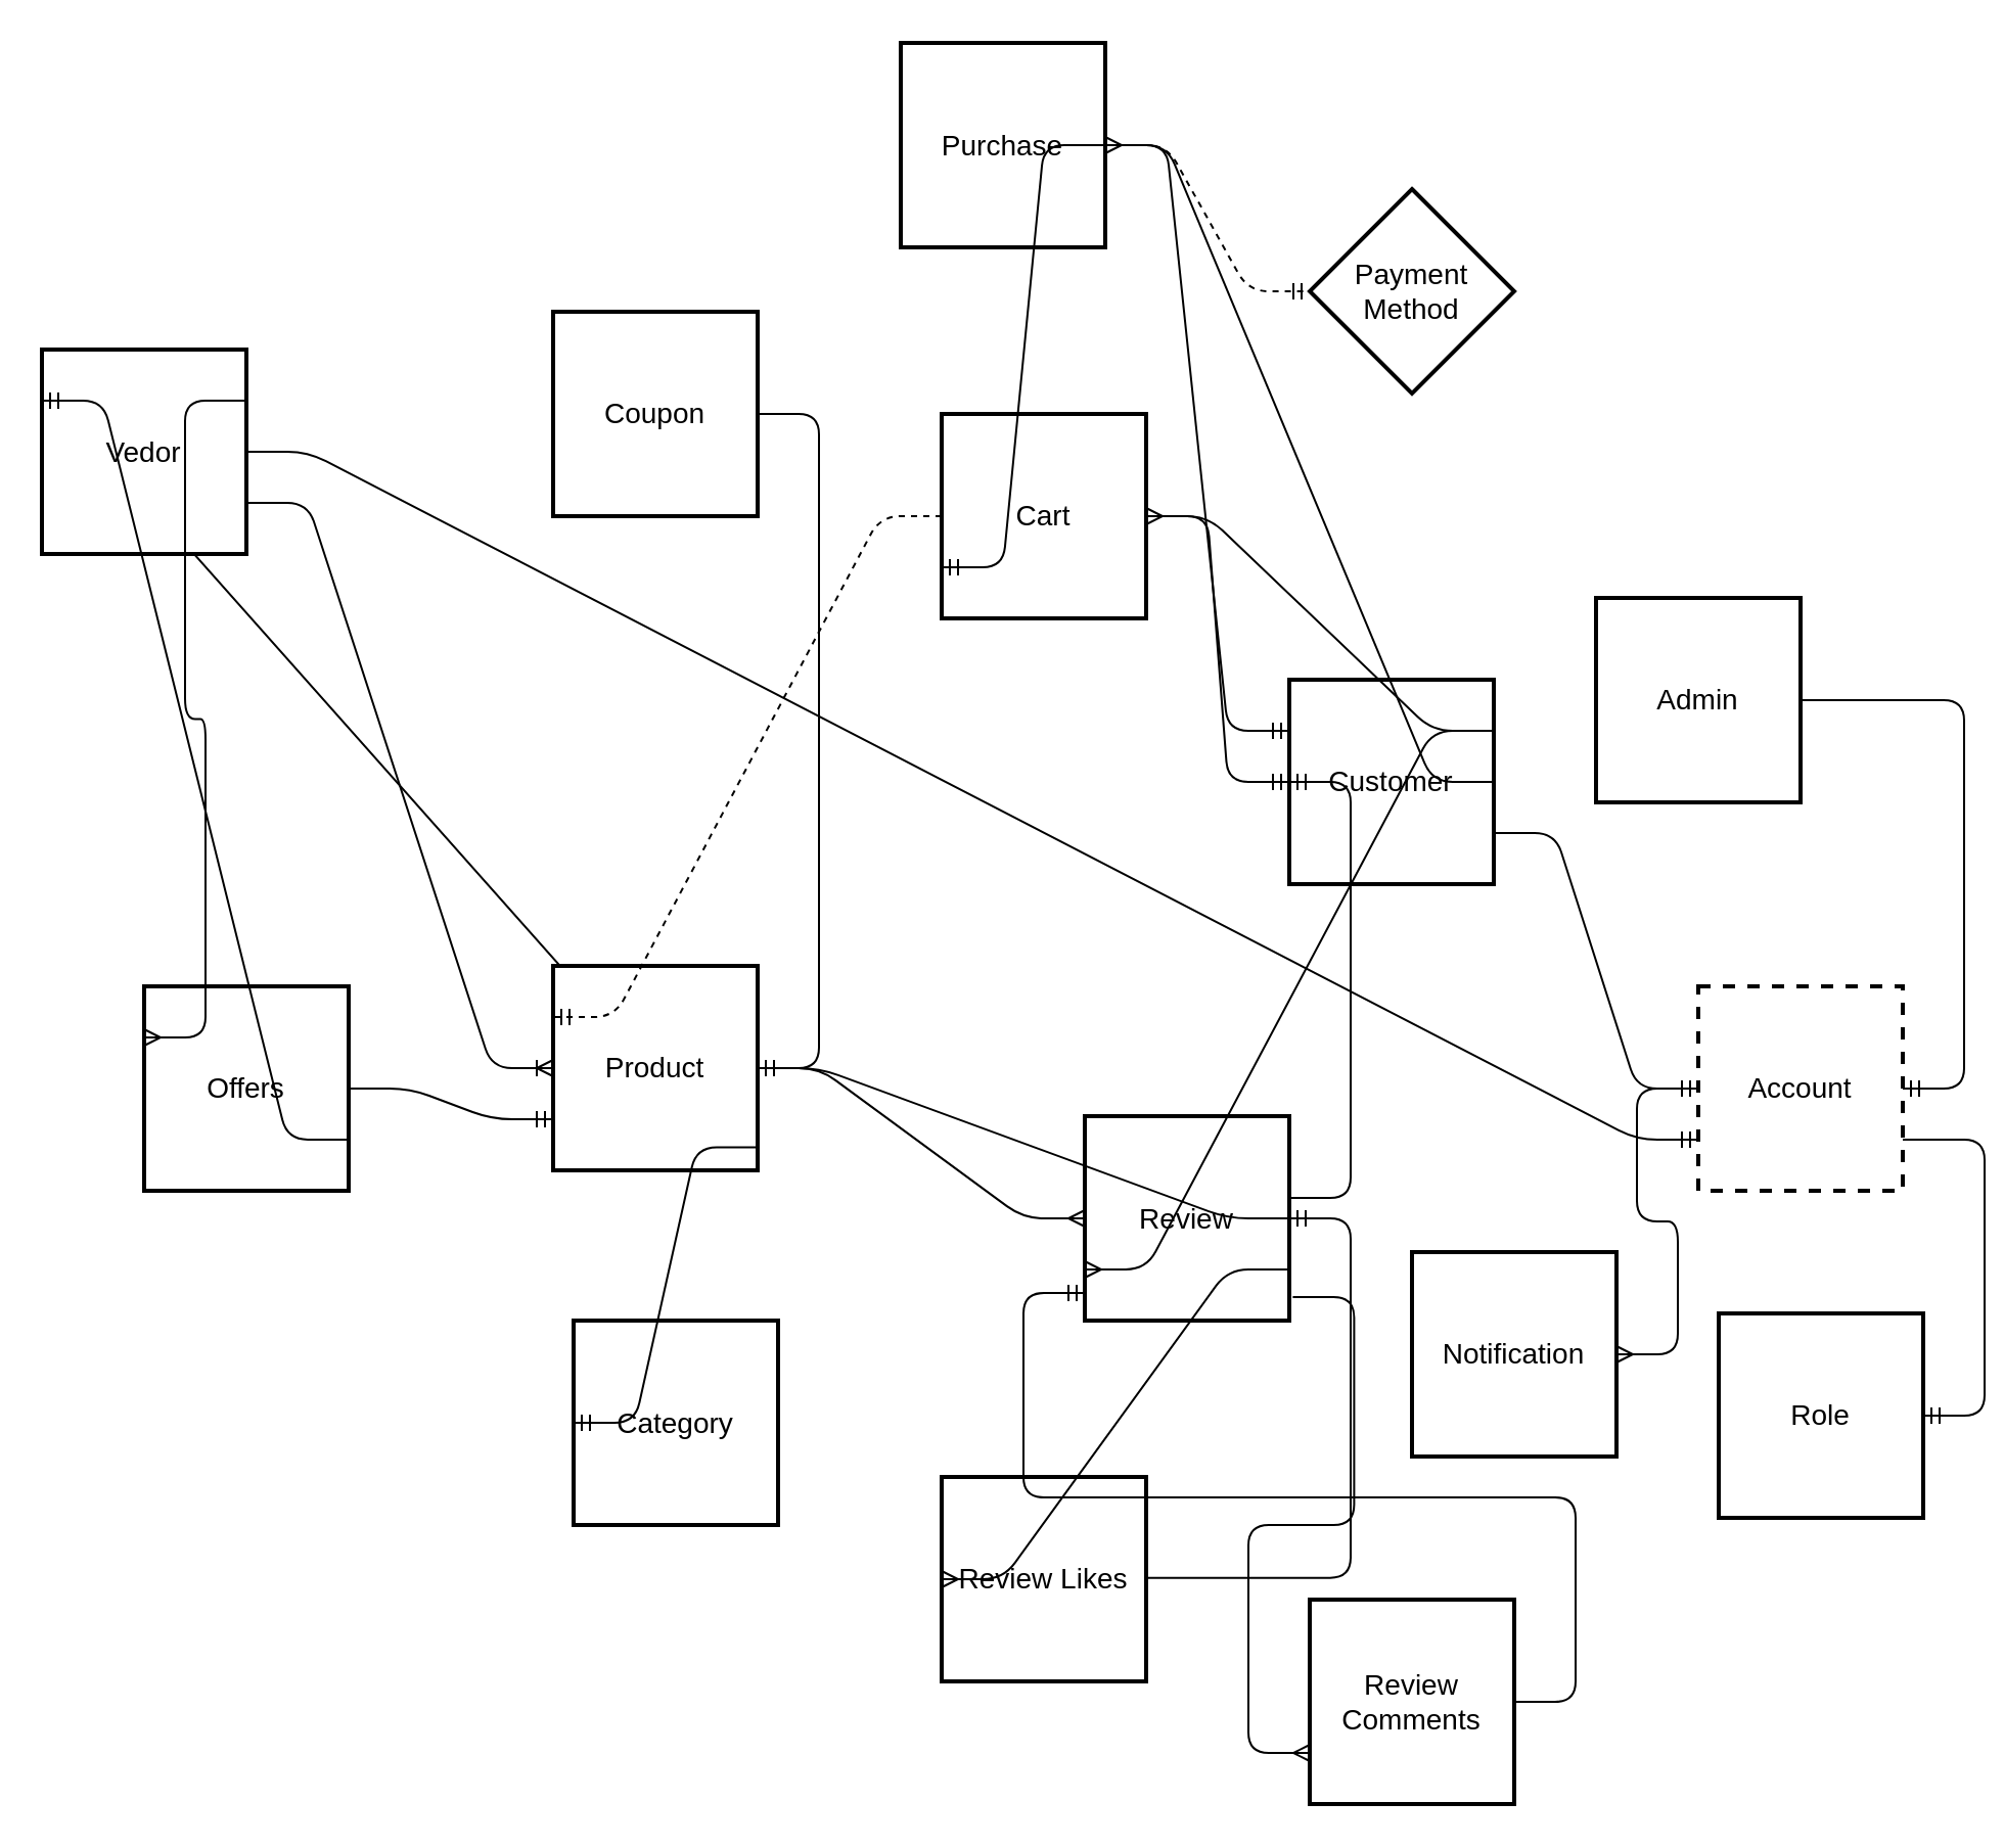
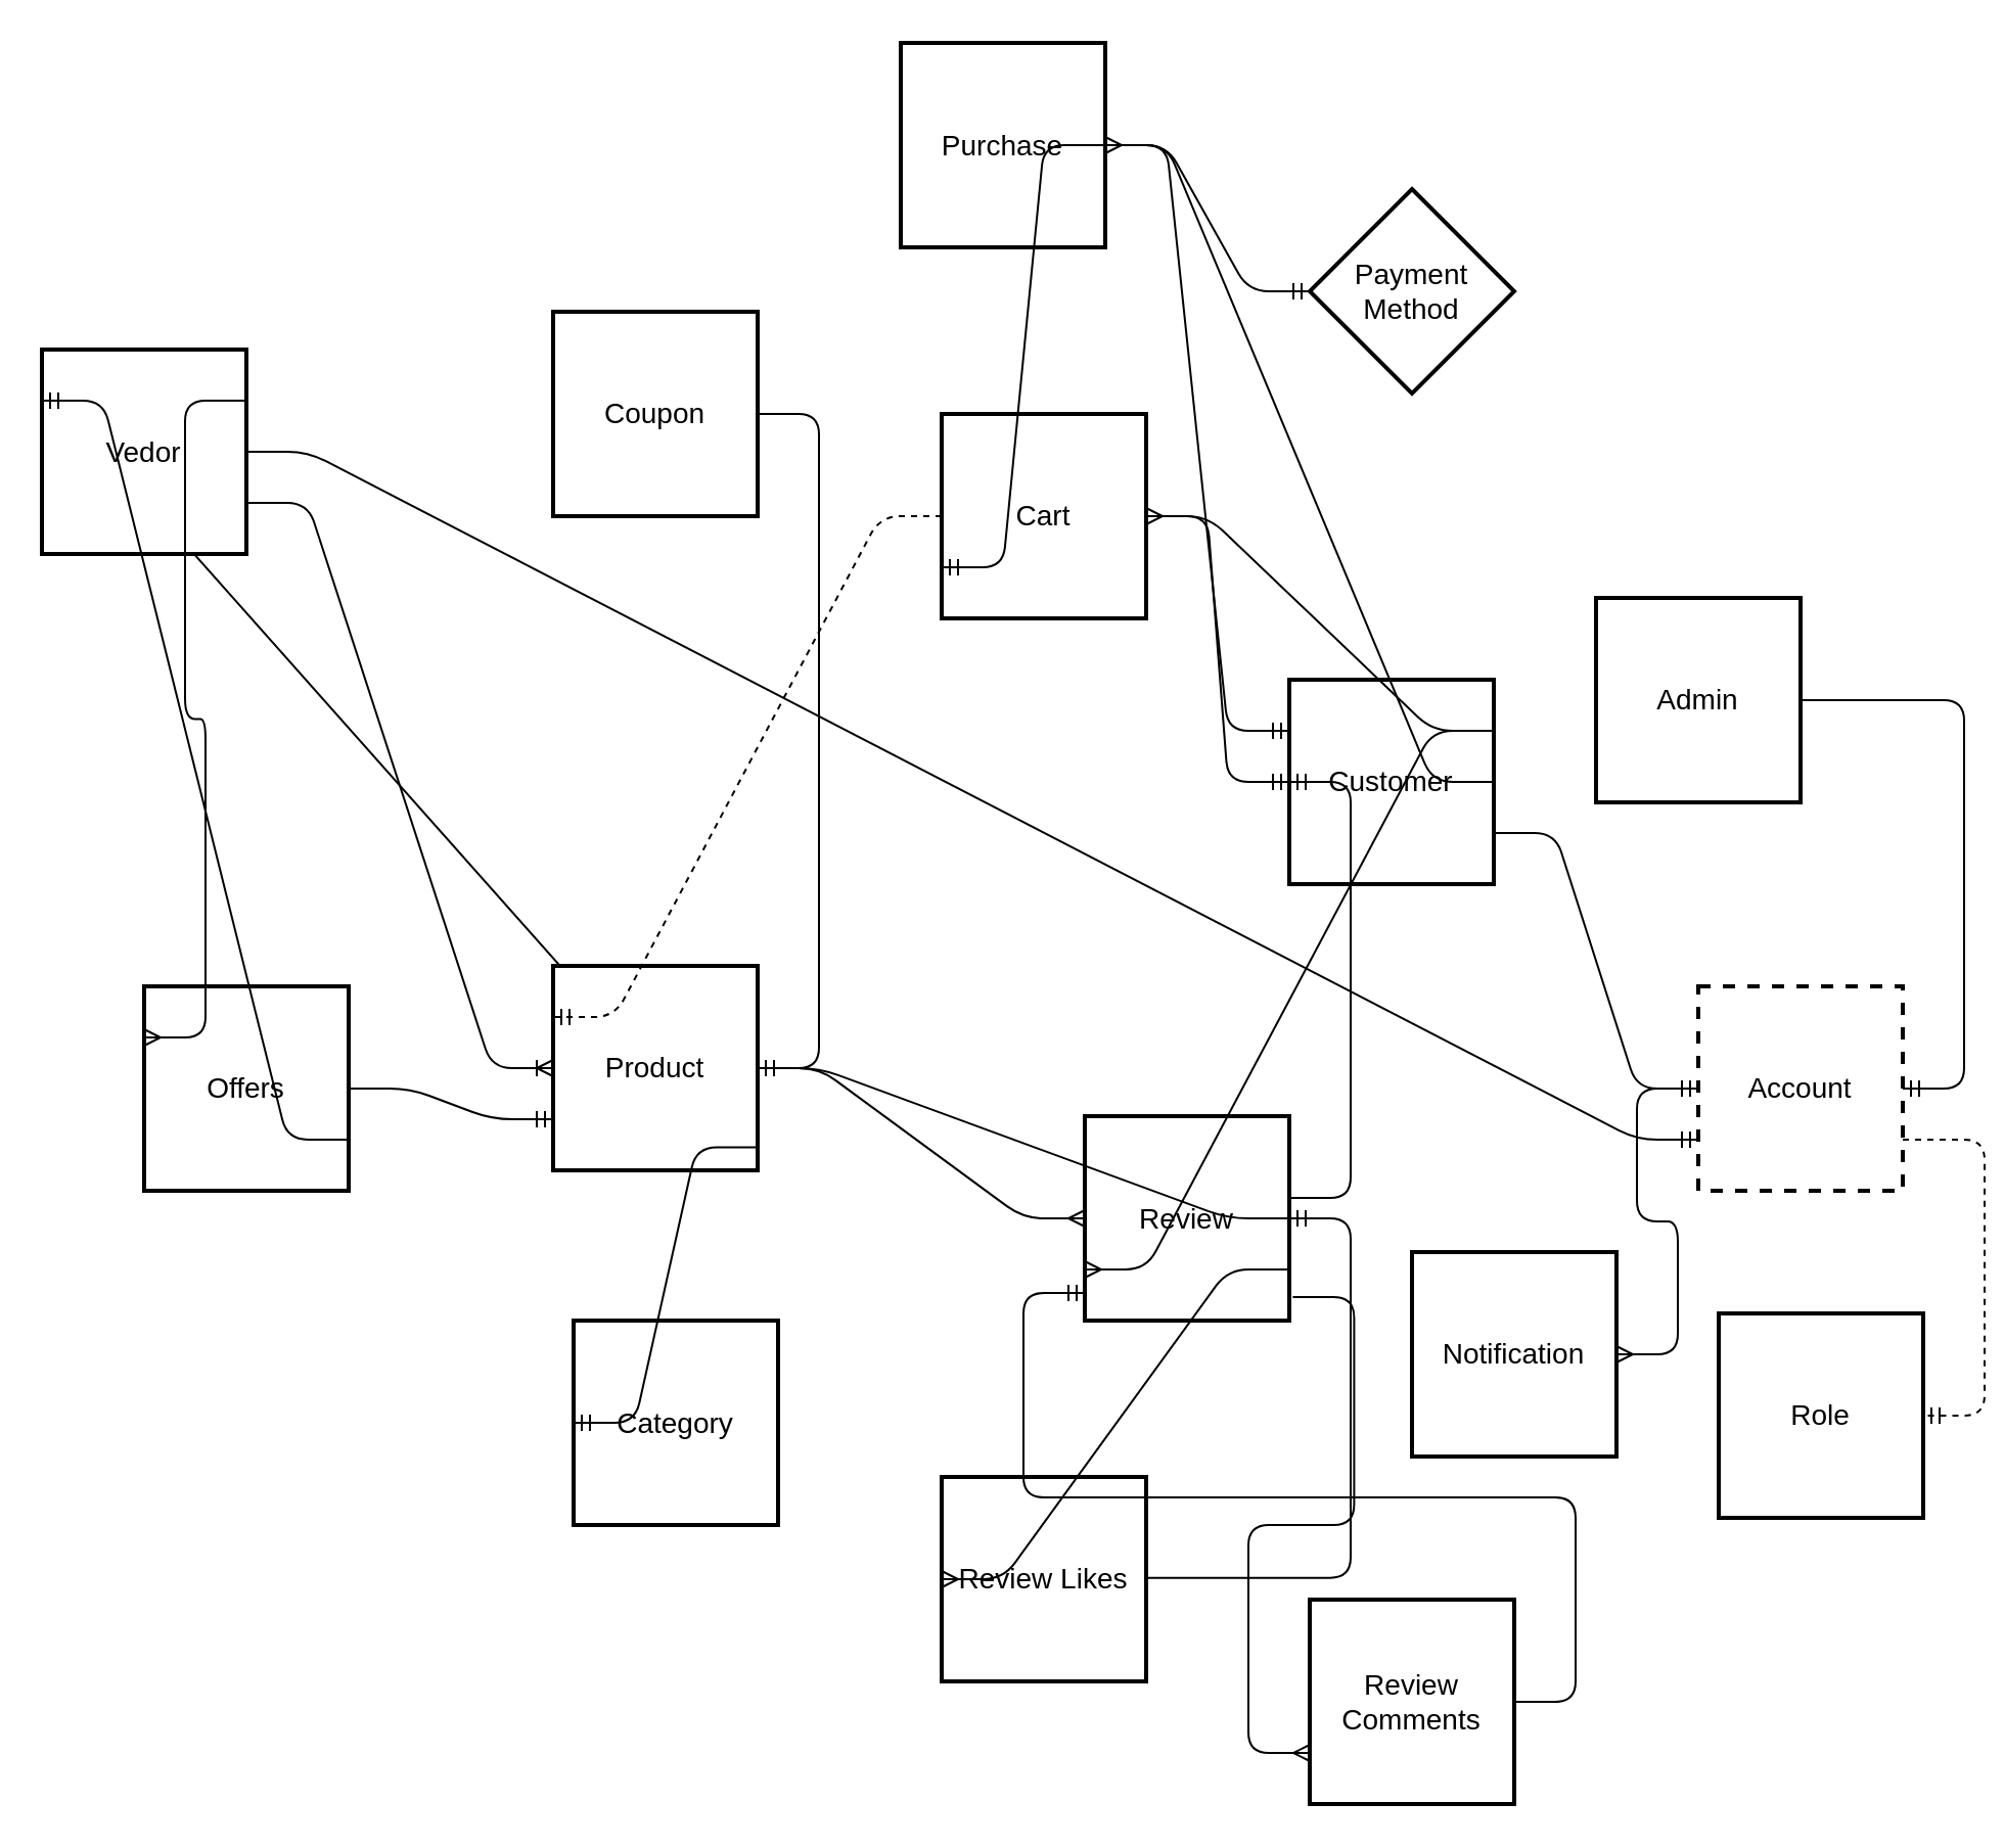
- <mxCell id="40" value="" style="edgeStyle=entityRelationEdgeStyle;fontSize=12;html=1;endArrow=ERmandOne;exitX=1;exitY=0.5;exitDx=0;exitDy=0;entryX=0;entryY=0.5;entryDx=0;entryDy=0;dashed=1;" edge="1" parent="1" source="8" target="9"><mxGeometry width="100" height="100" relative="1" as="geometry"><mxPoint x="620" y="182" as="sourcePoint" /><mxPoint x="-60" y="902" as="targetPoint" /></mxGeometry></mxCell>
+ <mxCell id="40" value="" style="edgeStyle=entityRelationEdgeStyle;fontSize=12;html=1;endArrow=ERmandOne;exitX=1;exitY=0.5;exitDx=0;exitDy=0;entryX=0;entryY=0.5;entryDx=0;entryDy=0;" edge="1" parent="1" source="8" target="9"><mxGeometry width="100" height="100" relative="1" as="geometry"><mxPoint x="620" y="182" as="sourcePoint" /><mxPoint x="-60" y="902" as="targetPoint" /></mxGeometry></mxCell>
- <mxCell id="20" value="" style="edgeStyle=entityRelationEdgeStyle;fontSize=12;html=1;endArrow=ERmandOne;exitX=1;exitY=0.75;exitDx=0;exitDy=0;" edge="1" parent="1" source="5" target="13"><mxGeometry width="100" height="100" relative="1" as="geometry"><mxPoint x="750" y="882" as="sourcePoint" /><mxPoint x="850" y="782" as="targetPoint" /></mxGeometry></mxCell>
+ <mxCell id="20" value="" style="edgeStyle=entityRelationEdgeStyle;fontSize=12;html=1;endArrow=ERmandOne;exitX=1;exitY=0.75;exitDx=0;exitDy=0;dashed=1;" edge="1" parent="1" source="5" target="13"><mxGeometry width="100" height="100" relative="1" as="geometry"><mxPoint x="750" y="882" as="sourcePoint" /><mxPoint x="850" y="782" as="targetPoint" /></mxGeometry></mxCell>
